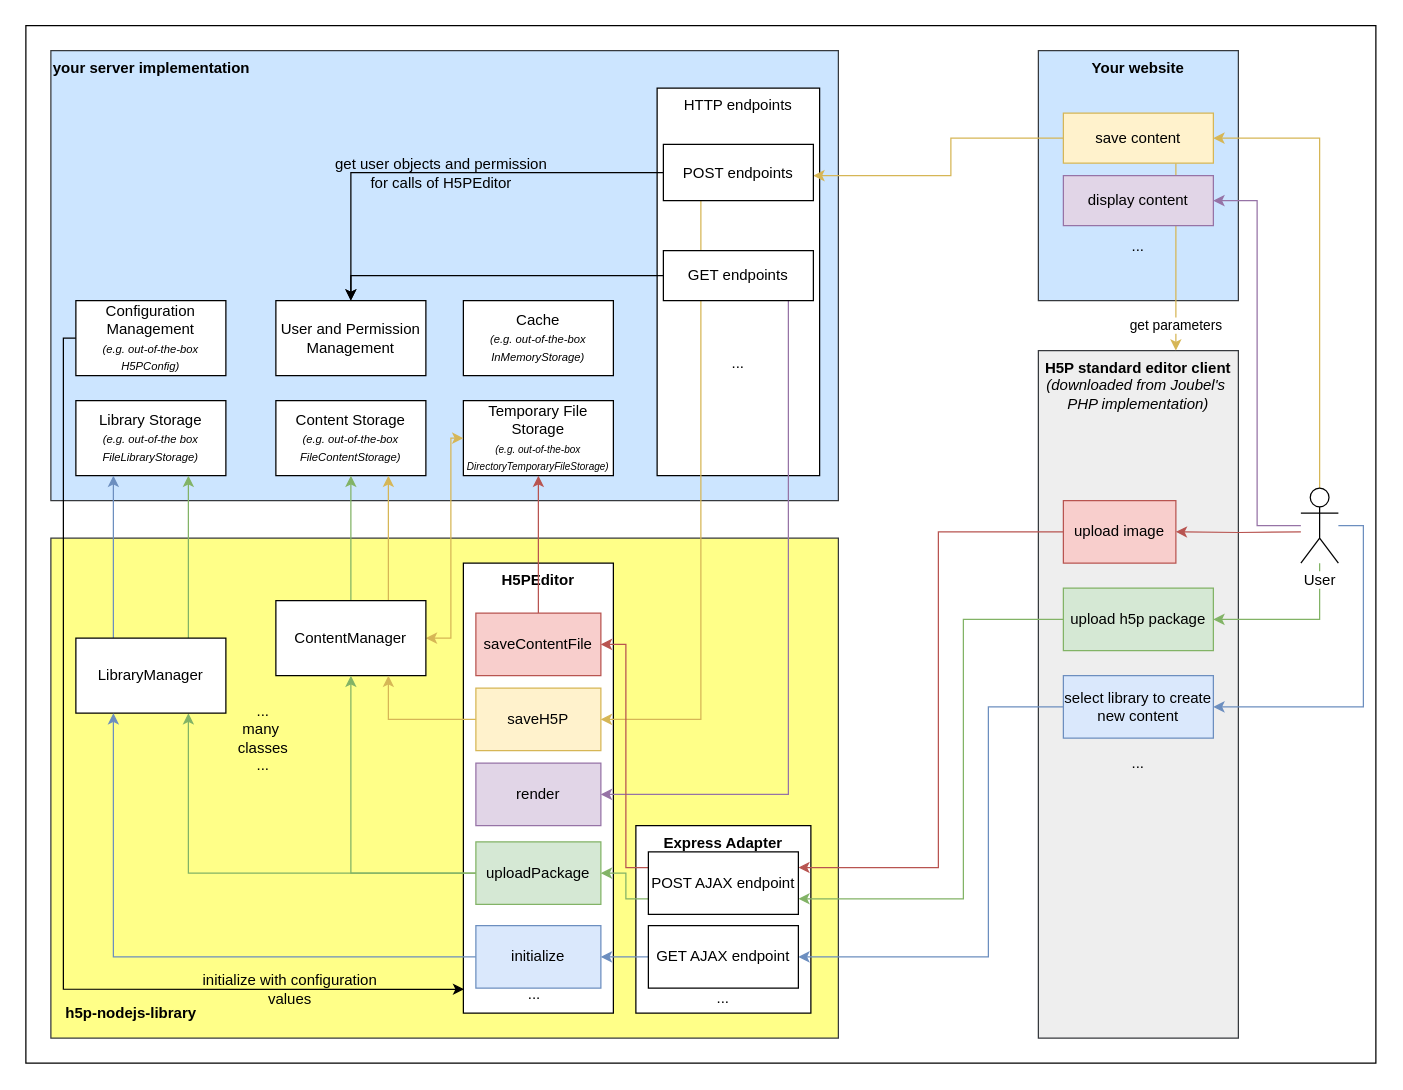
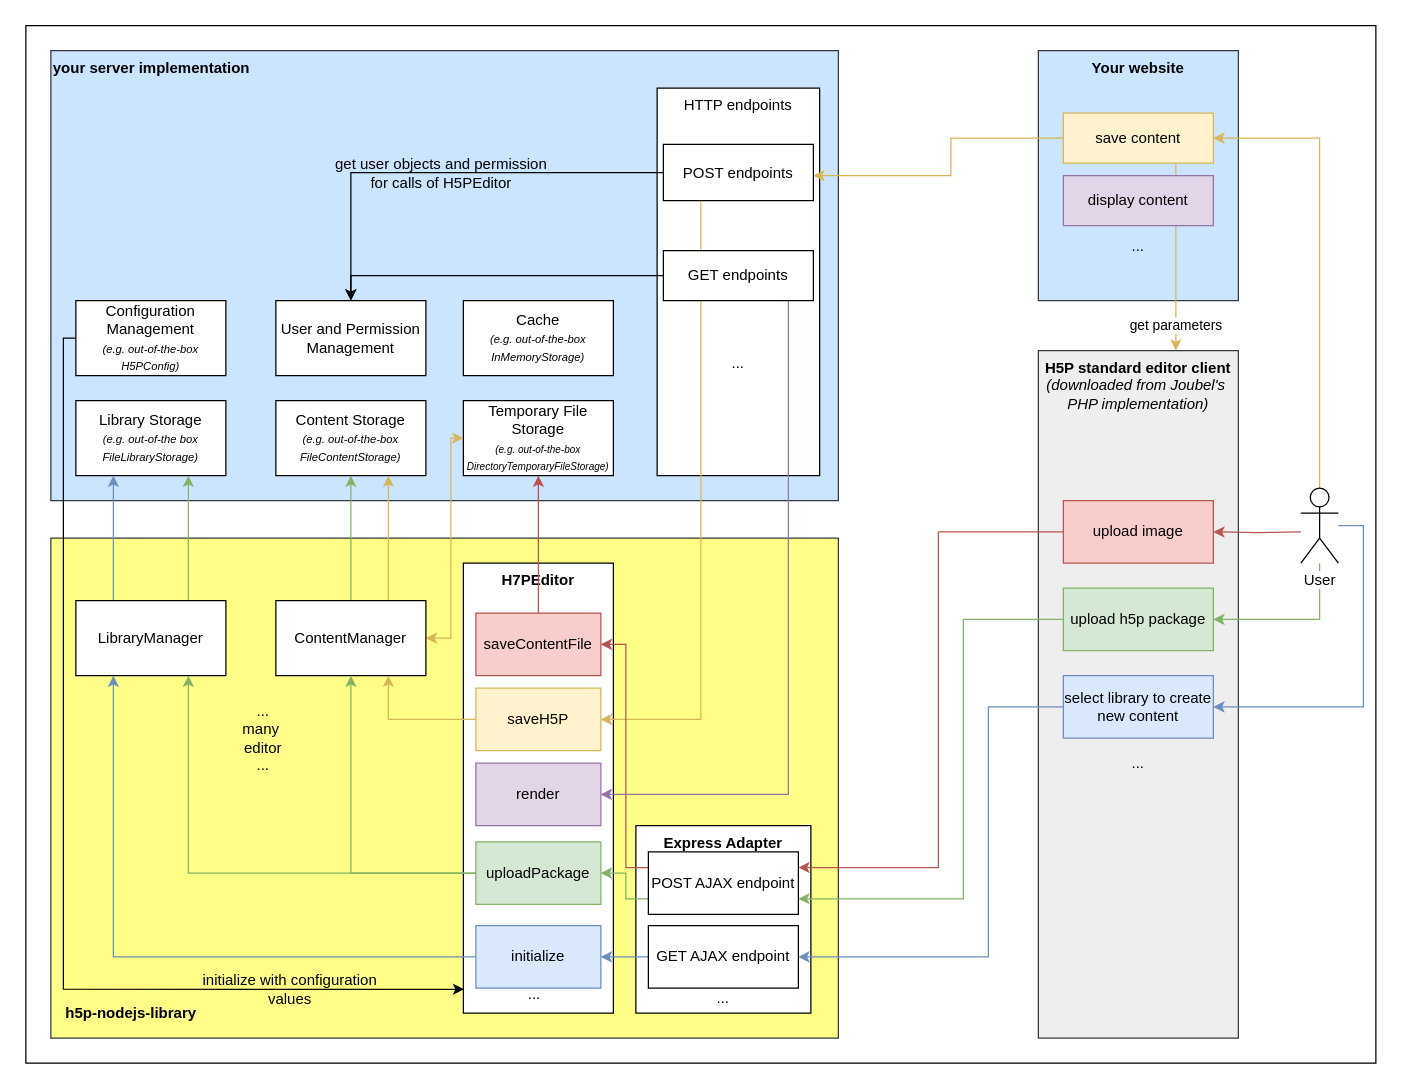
- <mxCell id="22" style="edgeStyle=orthogonalEdgeStyle;rounded=0;orthogonalLoop=1;jettySize=auto;html=1;entryX=1;entryY=0.5;entryDx=0;entryDy=0;startArrow=none;startFill=0;endArrow=classic;endFill=1;fillColor=#e1d5e7;strokeColor=#9673a6;" parent="1" source="23" target="53" edge="1"><mxGeometry relative="1" as="geometry" /></mxCell>
- <mxCell id="25" value="upload image" style="rounded=0;whiteSpace=wrap;html=1;align=center;fillColor=#f8cecc;strokeColor=#b85450;" parent="1" vertex="1"><mxGeometry x="850" y="400" width="90" height="50" as="geometry" /></mxCell>
+ <mxCell id="25" value="upload image" style="rounded=0;whiteSpace=wrap;html=1;align=center;fillColor=#f8cecc;strokeColor=#b85450;" parent="1" vertex="1"><mxGeometry x="850" y="400" width="120" height="50" as="geometry" /></mxCell>
- <mxCell id="26" value="&lt;b&gt;H5PEditor&lt;/b&gt;" style="rounded=0;whiteSpace=wrap;html=1;align=center;verticalAlign=top;" parent="1" vertex="1"><mxGeometry x="370" y="450" width="120" height="360" as="geometry" /></mxCell>
+ <mxCell id="26" value="&lt;b&gt;H7PEditor&lt;/b&gt;" style="rounded=0;whiteSpace=wrap;html=1;align=center;verticalAlign=top;" parent="1" vertex="1"><mxGeometry x="370" y="450" width="120" height="360" as="geometry" /></mxCell>
- <mxCell id="48" value="LibraryManager" style="rounded=0;whiteSpace=wrap;html=1;align=center;" parent="1" vertex="1"><mxGeometry x="60" y="510" width="120" height="60" as="geometry" /></mxCell>
+ <mxCell id="48" value="LibraryManager" style="rounded=0;whiteSpace=wrap;html=1;align=center;" parent="1" vertex="1"><mxGeometry x="60" y="480" width="120" height="60" as="geometry" /></mxCell>
- <mxCell id="62" value="... many&amp;nbsp; classes ..." style="text;html=1;strokeColor=none;fillColor=none;align=center;verticalAlign=middle;whiteSpace=wrap;rounded=0;labelBackgroundColor=none;" parent="1" vertex="1"><mxGeometry x="190" y="580" width="40" height="20" as="geometry" /></mxCell>
+ <mxCell id="62" value="... many&amp;nbsp; editor ..." style="text;html=1;strokeColor=none;fillColor=none;align=center;verticalAlign=middle;whiteSpace=wrap;rounded=0;labelBackgroundColor=none;" parent="1" vertex="1"><mxGeometry x="190" y="580" width="40" height="20" as="geometry" /></mxCell>
